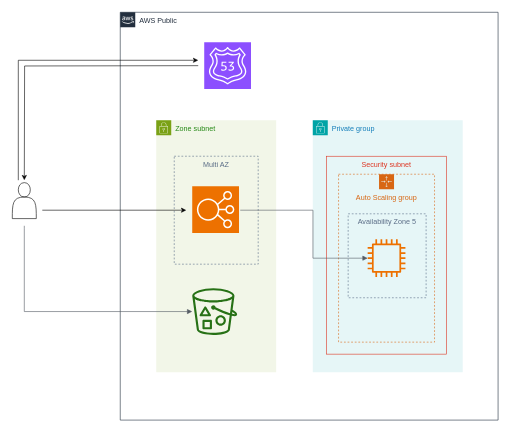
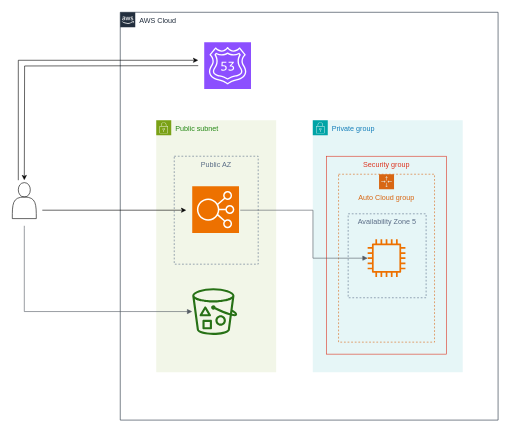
- <mxCell id="2" value="AWS Public" style="points=[[0,0],[0.25,0],[0.5,0],[0.75,0],[1,0],[1,0.25],[1,0.5],[1,0.75],[1,1],[0.75,1],[0.5,1],[0.25,1],[0,1],[0,0.75],[0,0.5],[0,0.25]];outlineConnect=0;gradientColor=none;html=1;whiteSpace=wrap;fontSize=12;fontStyle=0;shape=mxgraph.aws4.group;grIcon=mxgraph.aws4.group_aws_cloud_alt;strokeColor=#232F3E;fillColor=none;verticalAlign=top;align=left;spacingLeft=30;fontColor=#232F3E;dashed=0;labelBackgroundColor=#ffffff;container=1;pointerEvents=0;collapsible=0;recursiveResize=0;" parent="1" vertex="1"><mxGeometry x="200" y="20" width="630" height="680" as="geometry" /></mxCell>
+ <mxCell id="2" value="AWS Cloud" style="points=[[0,0],[0.25,0],[0.5,0],[0.75,0],[1,0],[1,0.25],[1,0.5],[1,0.75],[1,1],[0.75,1],[0.5,1],[0.25,1],[0,1],[0,0.75],[0,0.5],[0,0.25]];outlineConnect=0;gradientColor=none;html=1;whiteSpace=wrap;fontSize=12;fontStyle=0;shape=mxgraph.aws4.group;grIcon=mxgraph.aws4.group_aws_cloud_alt;strokeColor=#232F3E;fillColor=none;verticalAlign=top;align=left;spacingLeft=30;fontColor=#232F3E;dashed=0;labelBackgroundColor=#ffffff;container=1;pointerEvents=0;collapsible=0;recursiveResize=0;" parent="1" vertex="1"><mxGeometry x="200" y="20" width="630" height="680" as="geometry" /></mxCell>
- <mxCell id="4" value="Zone subnet" style="points=[[0,0],[0.25,0],[0.5,0],[0.75,0],[1,0],[1,0.25],[1,0.5],[1,0.75],[1,1],[0.75,1],[0.5,1],[0.25,1],[0,1],[0,0.75],[0,0.5],[0,0.25]];outlineConnect=0;gradientColor=none;html=1;whiteSpace=wrap;fontSize=12;fontStyle=0;container=1;pointerEvents=0;collapsible=0;recursiveResize=0;shape=mxgraph.aws4.group;grIcon=mxgraph.aws4.group_security_group;grStroke=0;strokeColor=#7AA116;fillColor=#F2F6E8;verticalAlign=top;align=left;spacingLeft=30;fontColor=#248814;dashed=0;" vertex="1" parent="2"><mxGeometry x="60" y="180" width="200" height="420" as="geometry" /></mxCell>
+ <mxCell id="4" value="Public subnet" style="points=[[0,0],[0.25,0],[0.5,0],[0.75,0],[1,0],[1,0.25],[1,0.5],[1,0.75],[1,1],[0.75,1],[0.5,1],[0.25,1],[0,1],[0,0.75],[0,0.5],[0,0.25]];outlineConnect=0;gradientColor=none;html=1;whiteSpace=wrap;fontSize=12;fontStyle=0;container=1;pointerEvents=0;collapsible=0;recursiveResize=0;shape=mxgraph.aws4.group;grIcon=mxgraph.aws4.group_security_group;grStroke=0;strokeColor=#7AA116;fillColor=#F2F6E8;verticalAlign=top;align=left;spacingLeft=30;fontColor=#248814;dashed=0;" vertex="1" parent="2"><mxGeometry x="60" y="180" width="200" height="420" as="geometry" /></mxCell>
- <mxCell id="7" value="Multi AZ" style="fillColor=none;strokeColor=#5A6C86;dashed=1;verticalAlign=top;fontStyle=0;fontColor=#5A6C86;whiteSpace=wrap;html=1;" vertex="1" parent="2"><mxGeometry x="90" y="240" width="140" height="180" as="geometry" /></mxCell>
+ <mxCell id="7" value="Public AZ" style="fillColor=none;strokeColor=#5A6C86;dashed=1;verticalAlign=top;fontStyle=0;fontColor=#5A6C86;whiteSpace=wrap;html=1;" vertex="1" parent="2"><mxGeometry x="90" y="240" width="140" height="180" as="geometry" /></mxCell>
- <mxCell id="14" value="Security subnet" style="fillColor=none;strokeColor=#DD3522;verticalAlign=top;fontStyle=0;fontColor=#DD3522;whiteSpace=wrap;html=1;" vertex="1" parent="13"><mxGeometry x="23" y="60" width="200" height="330" as="geometry" /></mxCell>
+ <mxCell id="14" value="Security group" style="fillColor=none;strokeColor=#DD3522;verticalAlign=top;fontStyle=0;fontColor=#DD3522;whiteSpace=wrap;html=1;" vertex="1" parent="13"><mxGeometry x="23" y="60" width="200" height="330" as="geometry" /></mxCell>
- <mxCell id="15" value="Auto Scaling group" style="points=[[0,0],[0.25,0],[0.5,0],[0.75,0],[1,0],[1,0.25],[1,0.5],[1,0.75],[1,1],[0.75,1],[0.5,1],[0.25,1],[0,1],[0,0.75],[0,0.5],[0,0.25]];outlineConnect=0;gradientColor=none;html=1;whiteSpace=wrap;fontSize=12;fontStyle=0;container=1;pointerEvents=0;collapsible=0;recursiveResize=0;shape=mxgraph.aws4.groupCenter;grIcon=mxgraph.aws4.group_auto_scaling_group;grStroke=1;strokeColor=#D86613;fillColor=none;verticalAlign=top;align=center;fontColor=#D86613;dashed=1;spacingTop=25;" vertex="1" parent="13"><mxGeometry x="43" y="90" width="160" height="280" as="geometry" /></mxCell>
+ <mxCell id="15" value="Auto Cloud group" style="points=[[0,0],[0.25,0],[0.5,0],[0.75,0],[1,0],[1,0.25],[1,0.5],[1,0.75],[1,1],[0.75,1],[0.5,1],[0.25,1],[0,1],[0,0.75],[0,0.5],[0,0.25]];outlineConnect=0;gradientColor=none;html=1;whiteSpace=wrap;fontSize=12;fontStyle=0;container=1;pointerEvents=0;collapsible=0;recursiveResize=0;shape=mxgraph.aws4.groupCenter;grIcon=mxgraph.aws4.group_auto_scaling_group;grStroke=1;strokeColor=#D86613;fillColor=none;verticalAlign=top;align=center;fontColor=#D86613;dashed=1;spacingTop=25;" vertex="1" parent="13"><mxGeometry x="43" y="90" width="160" height="280" as="geometry" /></mxCell>
